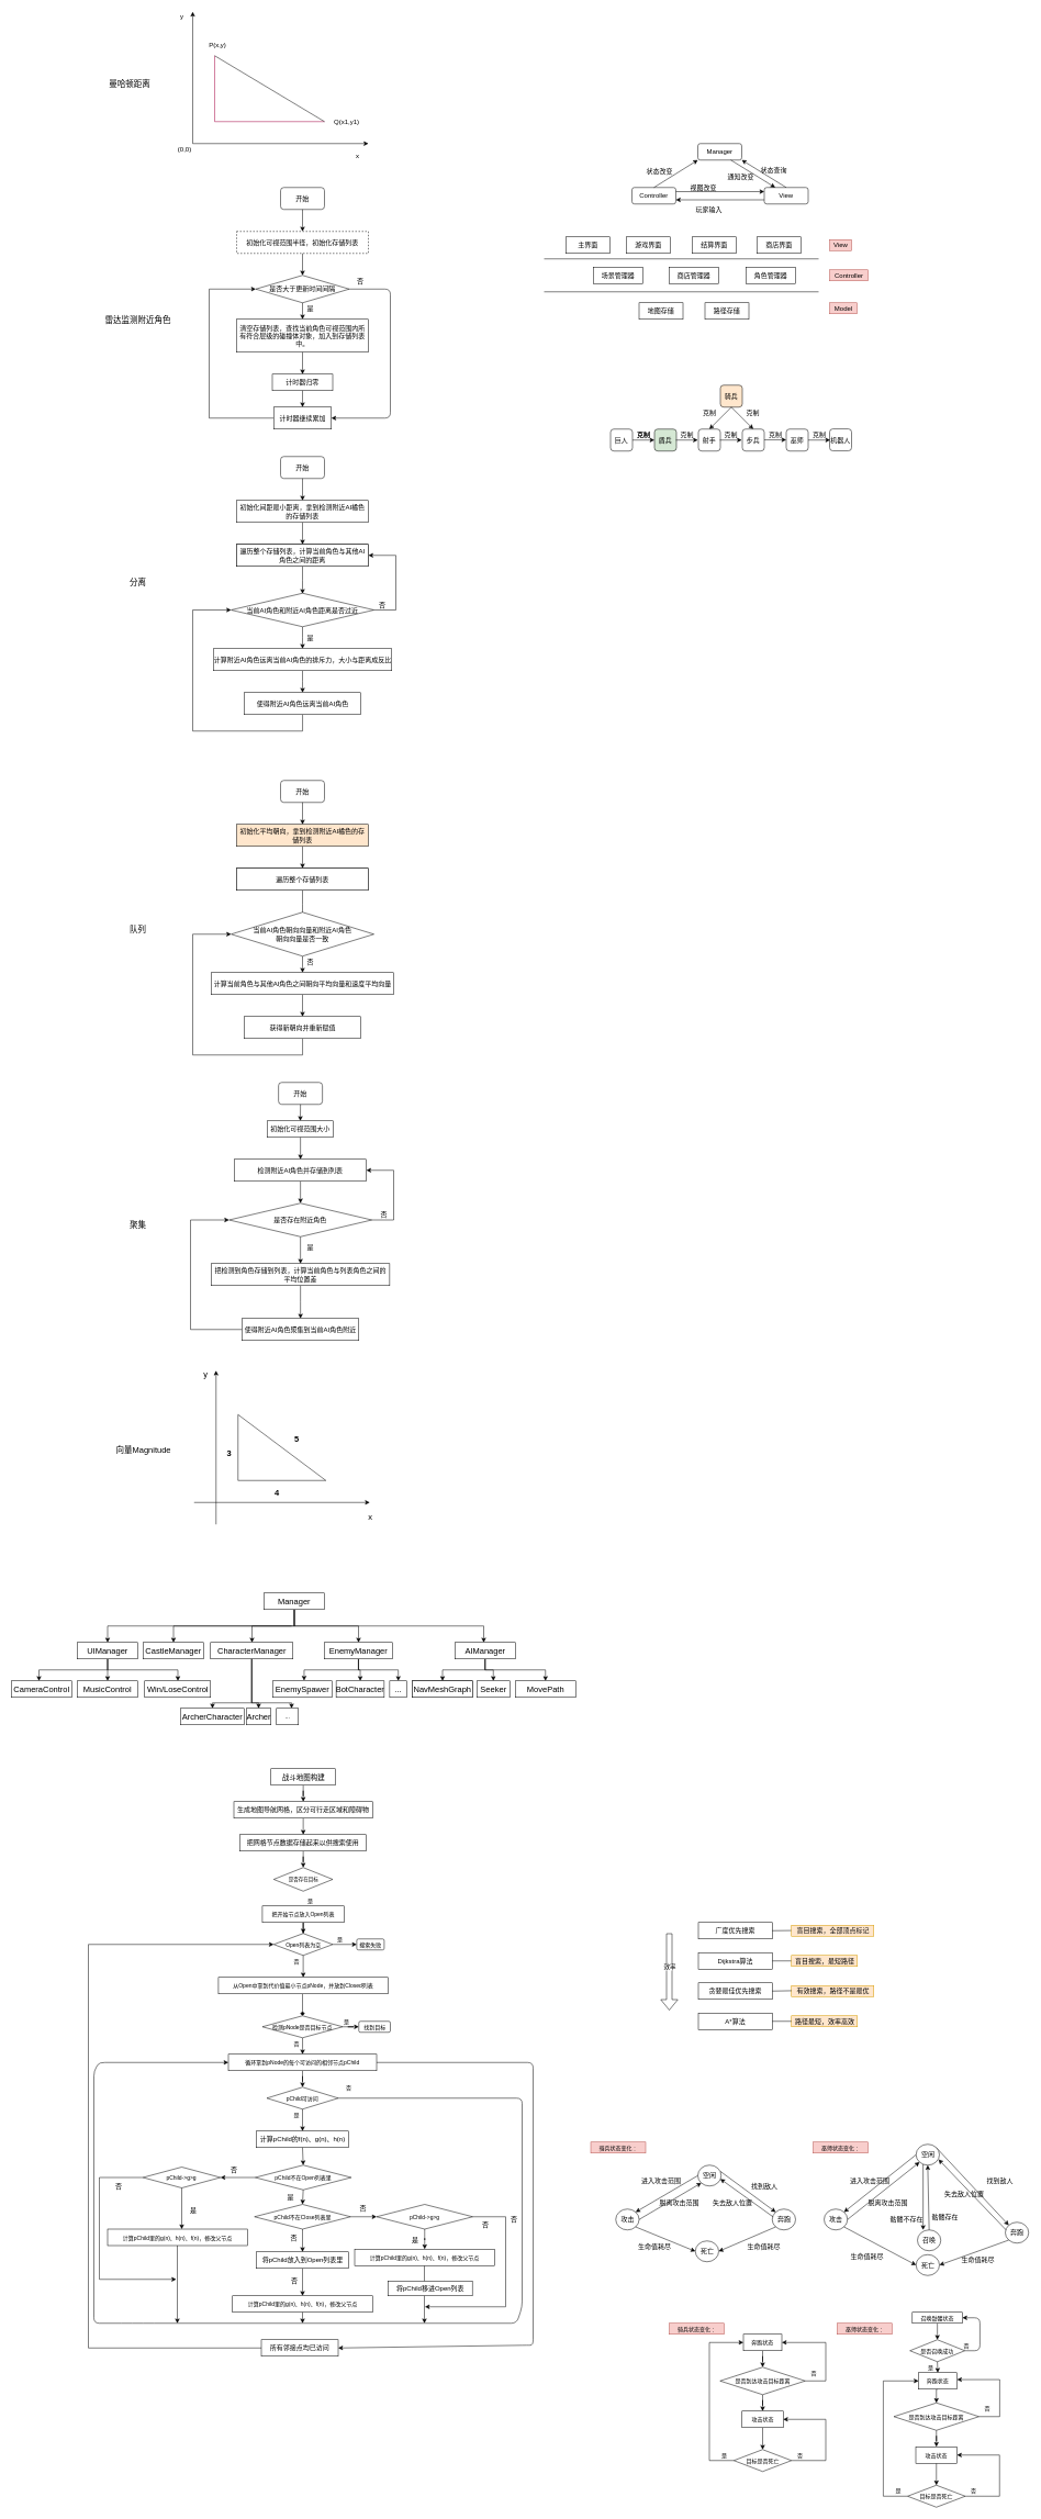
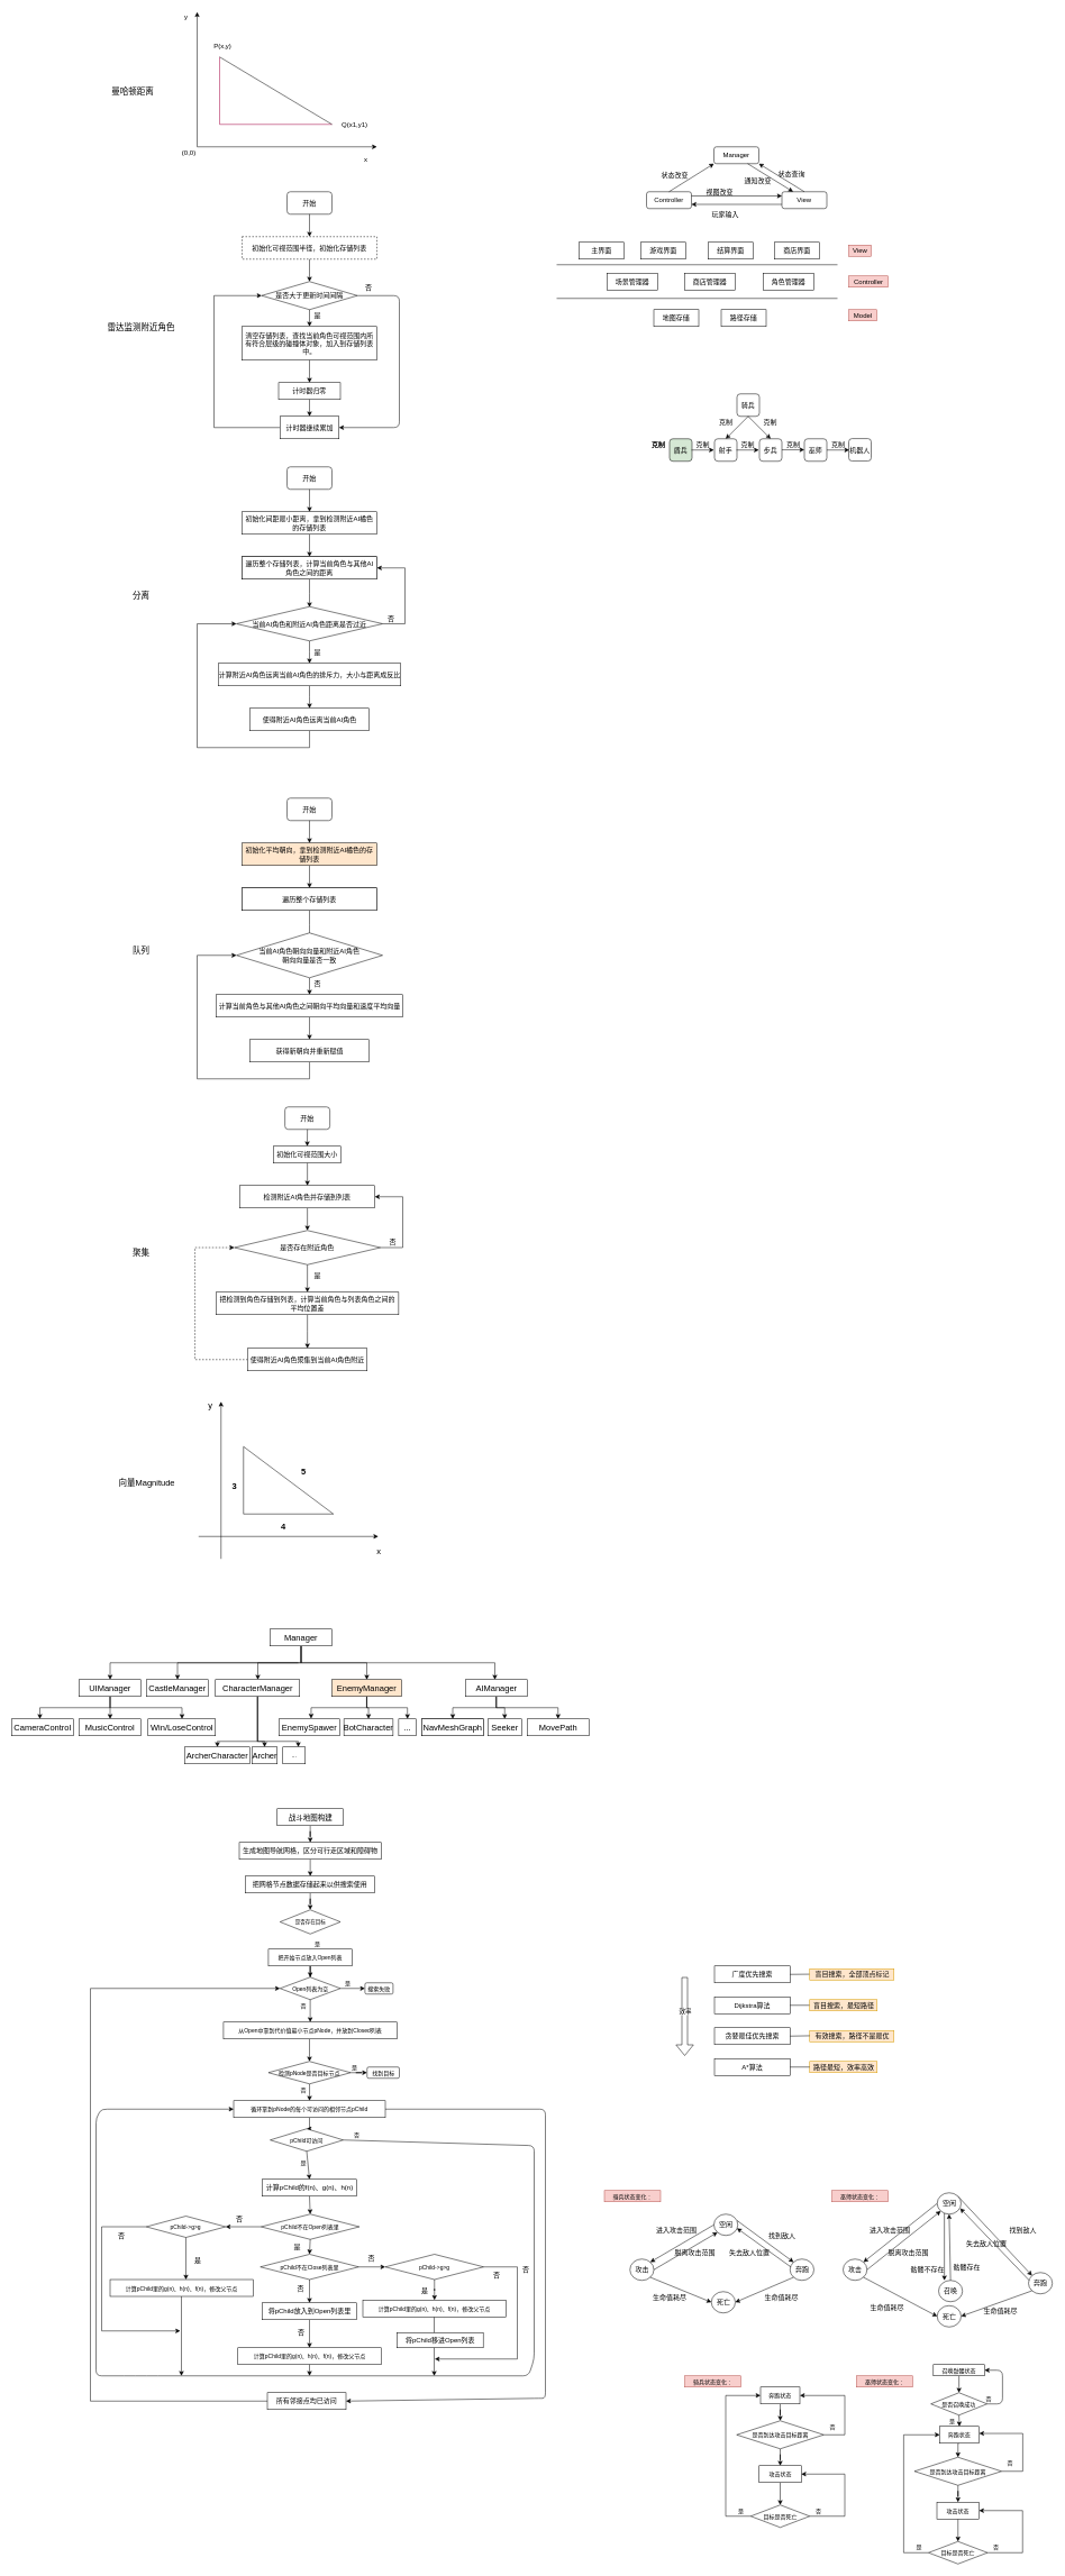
- <mxCell id="82" value="曼哈顿距离" style="text;html=1;align=center;verticalAlign=middle;resizable=0;points=[];autosize=1;fontSize=15;" parent="1" vertex="1"><mxGeometry x="190" y="141" width="90" height="20" as="geometry" /></mxCell>
+ <mxCell id="82" value="曼哈顿距离" style="text;html=1;align=center;verticalAlign=middle;resizable=0;points=[];autosize=1;fontSize=15;" parent="1" vertex="1"><mxGeometry x="190" y="151" width="90" height="20" as="geometry" /></mxCell>
- <mxCell id="220" value="骑兵" style="rounded=1;whiteSpace=wrap;html=1;fillColor=#ffe6cc;" parent="1" vertex="1"><mxGeometry x="1311" y="701" width="40" height="40" as="geometry" /></mxCell>
+ <mxCell id="220" value="骑兵" style="rounded=1;whiteSpace=wrap;html=1;" parent="1" vertex="1"><mxGeometry x="1311" y="701" width="40" height="40" as="geometry" /></mxCell>
- <mxCell id="217" value="巨人" style="rounded=1;whiteSpace=wrap;html=1;" parent="1" vertex="1"><mxGeometry x="1111" y="781" width="40" height="40" as="geometry" /></mxCell>
- <mxCell id="223" value="" style="endArrow=classic;html=1;exitX=1;exitY=0.5;exitDx=0;exitDy=0;entryX=0;entryY=0.5;entryDx=0;entryDy=0;" parent="1" source="217" target="222" edge="1"><mxGeometry width="50" height="50" relative="1" as="geometry"><mxPoint x="1390" y="681" as="sourcePoint" /><mxPoint x="1440" y="631" as="targetPoint" /></mxGeometry></mxCell>
- <mxCell id="68" value="" style="edgeStyle=orthogonalEdgeStyle;rounded=0;orthogonalLoop=1;jettySize=auto;html=1;entryX=0;entryY=0.5;entryDx=0;entryDy=0;" parent="1" source="69" target="64" edge="1"><mxGeometry relative="1" as="geometry"><mxPoint x="546.25" y="2551" as="targetPoint" /><Array as="points"><mxPoint x="346" y="2421" /><mxPoint x="346" y="2222" /></Array></mxGeometry></mxCell>
+ <mxCell id="68" value="" style="edgeStyle=orthogonalEdgeStyle;rounded=0;orthogonalLoop=1;jettySize=auto;html=1;entryX=0;entryY=0.5;entryDx=0;entryDy=0;dashed=1;" parent="1" source="69" target="64" edge="1"><mxGeometry relative="1" as="geometry"><mxPoint x="546.25" y="2551" as="targetPoint" /><Array as="points"><mxPoint x="346" y="2421" /><mxPoint x="346" y="2222" /></Array></mxGeometry></mxCell>
- <mxCell id="104" value="EnemyManager" style="rounded=0;whiteSpace=wrap;html=1;fontSize=15;" parent="1" vertex="1"><mxGeometry x="590" y="2991" width="123.75" height="30" as="geometry" /></mxCell>
+ <mxCell id="104" value="EnemyManager" style="rounded=0;whiteSpace=wrap;html=1;fontSize=15;fillColor=#ffe6cc;" parent="1" vertex="1"><mxGeometry x="590" y="2991" width="123.75" height="30" as="geometry" /></mxCell>
- <mxCell id="139" value="" style="edgeStyle=orthogonalEdgeStyle;rounded=0;orthogonalLoop=1;jettySize=auto;html=1;fontSize=10;entryX=0.5;entryY=0;entryDx=0;entryDy=0;endArrow=diamond;" parent="1" source="140" target="144" edge="1"><mxGeometry relative="1" as="geometry"><mxPoint x="558" y="3691" as="targetPoint" /><Array as="points"><mxPoint x="550" y="3671" /><mxPoint x="550" y="3671" /></Array></mxGeometry></mxCell>
+ <mxCell id="139" value="" style="edgeStyle=orthogonalEdgeStyle;rounded=0;orthogonalLoop=1;jettySize=auto;html=1;fontSize=10;entryX=0.5;entryY=0;entryDx=0;entryDy=0;" parent="1" source="140" target="144" edge="1"><mxGeometry relative="1" as="geometry"><mxPoint x="558" y="3691" as="targetPoint" /><Array as="points"><mxPoint x="550" y="3671" /><mxPoint x="550" y="3671" /></Array></mxGeometry></mxCell>
- <mxCell id="150" value="pChild可访问" style="rhombus;whiteSpace=wrap;html=1;fontSize=10;align=center;" parent="1" vertex="1"><mxGeometry x="485.01" y="3801" width="130" height="40" as="geometry" /></mxCell>
+ <mxCell id="150" value="pChild可访问" style="rhombus;whiteSpace=wrap;html=1;fontSize=10;align=center;" parent="1" vertex="1"><mxGeometry x="480.01" y="3791" width="130" height="40" as="geometry" /></mxCell>
